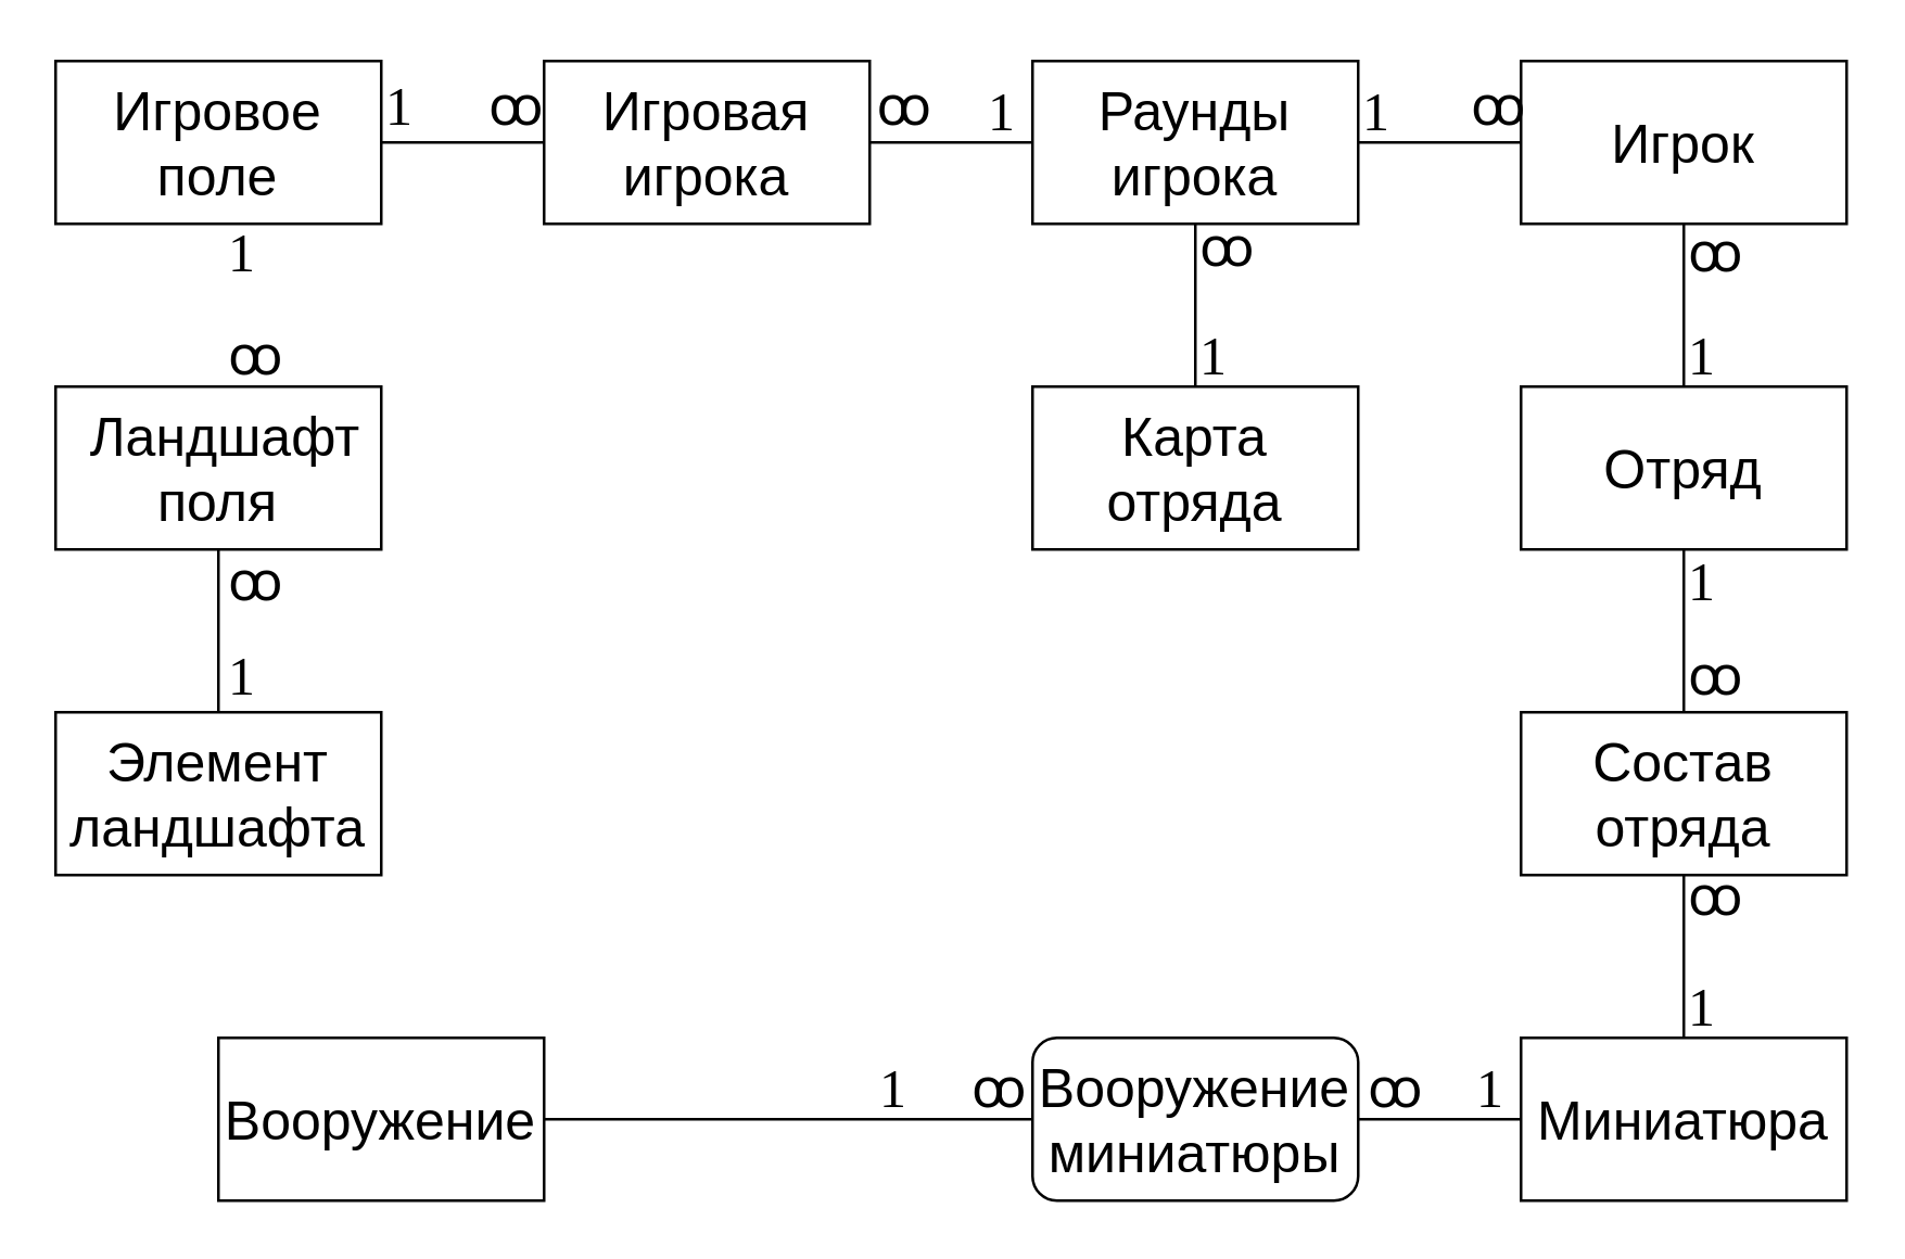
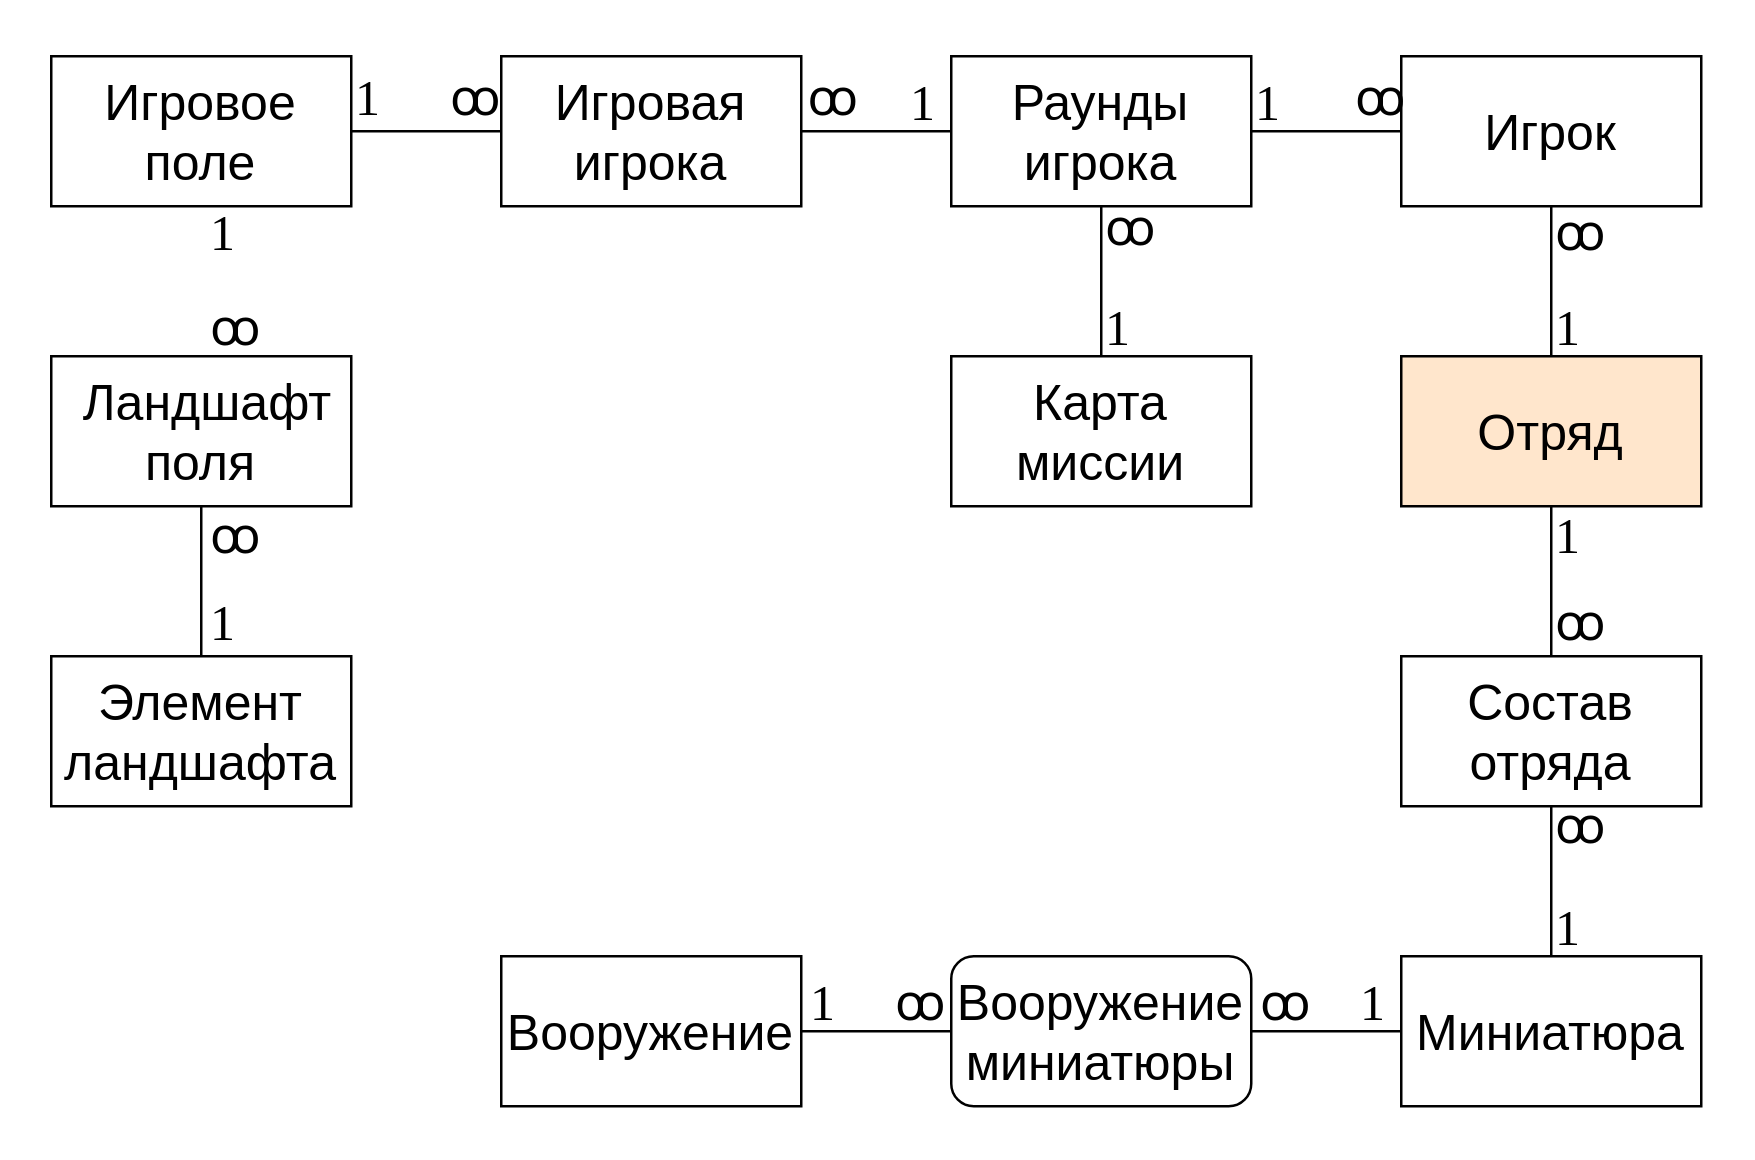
- <mxCell id="13" value="Карта отряда" style="rounded=0;whiteSpace=wrap;html=1;fontSize=20;" parent="1" vertex="1"><mxGeometry x="380" y="142" width="120" height="60" as="geometry" /></mxCell>
+ <mxCell id="13" value="Карта миссии" style="rounded=0;whiteSpace=wrap;html=1;fontSize=20;" parent="1" vertex="1"><mxGeometry x="380" y="142" width="120" height="60" as="geometry" /></mxCell>
- <mxCell id="19" value="Отряд" style="rounded=0;whiteSpace=wrap;html=1;fontSize=20;" parent="1" vertex="1"><mxGeometry x="560" y="142" width="120" height="60" as="geometry" /></mxCell>
+ <mxCell id="19" value="Отряд" style="rounded=0;whiteSpace=wrap;html=1;fontSize=20;fillColor=#ffe6cc;" parent="1" vertex="1"><mxGeometry x="560" y="142" width="120" height="60" as="geometry" /></mxCell>
- <mxCell id="28" value="Вооружение" style="rounded=0;whiteSpace=wrap;html=1;fontSize=20;" parent="1" vertex="1"><mxGeometry x="80" y="382" width="120" height="60" as="geometry" /></mxCell>
+ <mxCell id="28" value="Вооружение" style="rounded=0;whiteSpace=wrap;html=1;fontSize=20;" parent="1" vertex="1"><mxGeometry x="200" y="382" width="120" height="60" as="geometry" /></mxCell>
